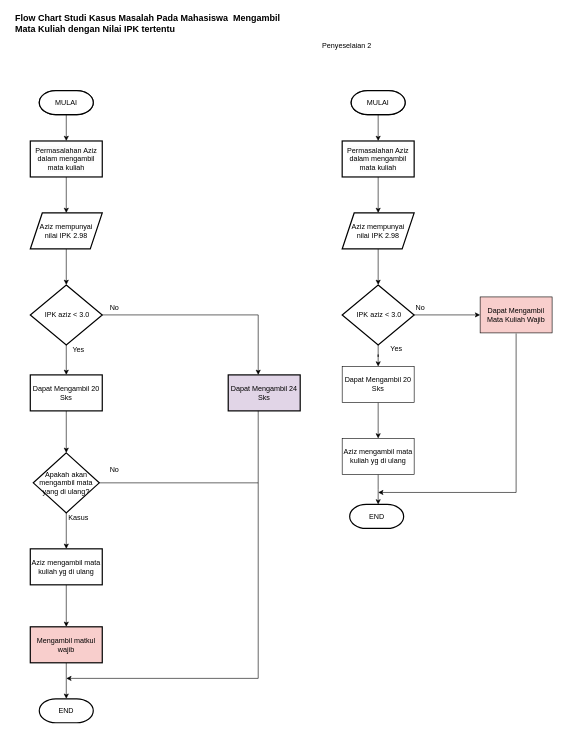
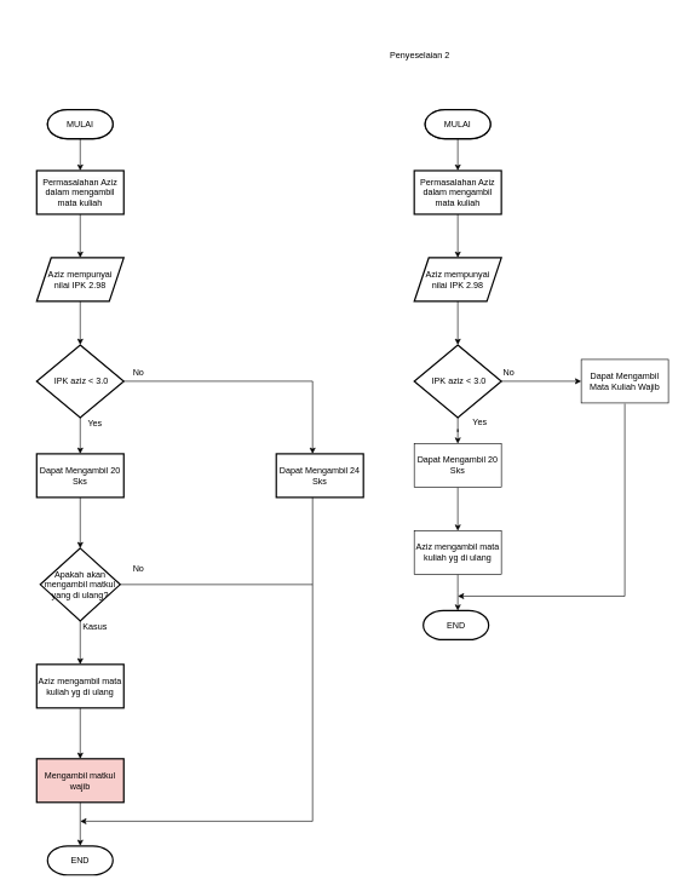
- <mxCell id="31" value="&lt;h1 style=&quot;font-size: 15px;&quot;&gt;&lt;font style=&quot;font-size: 15px;&quot;&gt;Flow Chart Studi Kasus Masalah Pada Mahasiswa&amp;nbsp; Mengambil Mata Kuliah dengan Nilai IPK tertentu&lt;/font&gt;&lt;/h1&gt;&lt;p style=&quot;font-size: 15px;&quot;&gt;&lt;br&gt;&lt;/p&gt;" style="text;html=1;strokeColor=none;fillColor=none;spacing=5;spacingTop=-20;whiteSpace=wrap;overflow=hidden;rounded=0;" parent="1" vertex="1"><mxGeometry x="20" y="20" width="460" height="120" as="geometry" /></mxCell>
- <mxCell id="46" value="Dapat Mengambil Mata Kuliah Wajib" style="rounded=0;whiteSpace=wrap;html=1;fillColor=#f8cecc;" vertex="1" parent="1"><mxGeometry x="800" y="494" width="120" height="60" as="geometry" /></mxCell>
+ <mxCell id="46" value="Dapat Mengambil Mata Kuliah Wajib" style="rounded=0;whiteSpace=wrap;html=1;" vertex="1" parent="1"><mxGeometry x="800" y="494" width="120" height="60" as="geometry" /></mxCell>
- <mxCell id="20" value="Dapat Mengambil 24 Sks" style="whiteSpace=wrap;html=1;strokeWidth=2;fillColor=#e1d5e7;" parent="1" vertex="1"><mxGeometry x="380" y="624" width="120" height="60" as="geometry" /></mxCell>
+ <mxCell id="20" value="Dapat Mengambil 24 Sks" style="whiteSpace=wrap;html=1;strokeWidth=2;" parent="1" vertex="1"><mxGeometry x="380" y="624" width="120" height="60" as="geometry" /></mxCell>
- <mxCell id="13" value="Apakah akan mengambil mata yang di ulang?" style="rhombus;whiteSpace=wrap;html=1;strokeWidth=2;" parent="1" vertex="1"><mxGeometry x="55" y="754" width="110" height="100" as="geometry" /></mxCell>
+ <mxCell id="13" value="Apakah akan mengambil matkul yang di ulang?" style="rhombus;whiteSpace=wrap;html=1;strokeWidth=2;" parent="1" vertex="1"><mxGeometry x="55" y="754" width="110" height="100" as="geometry" /></mxCell>
